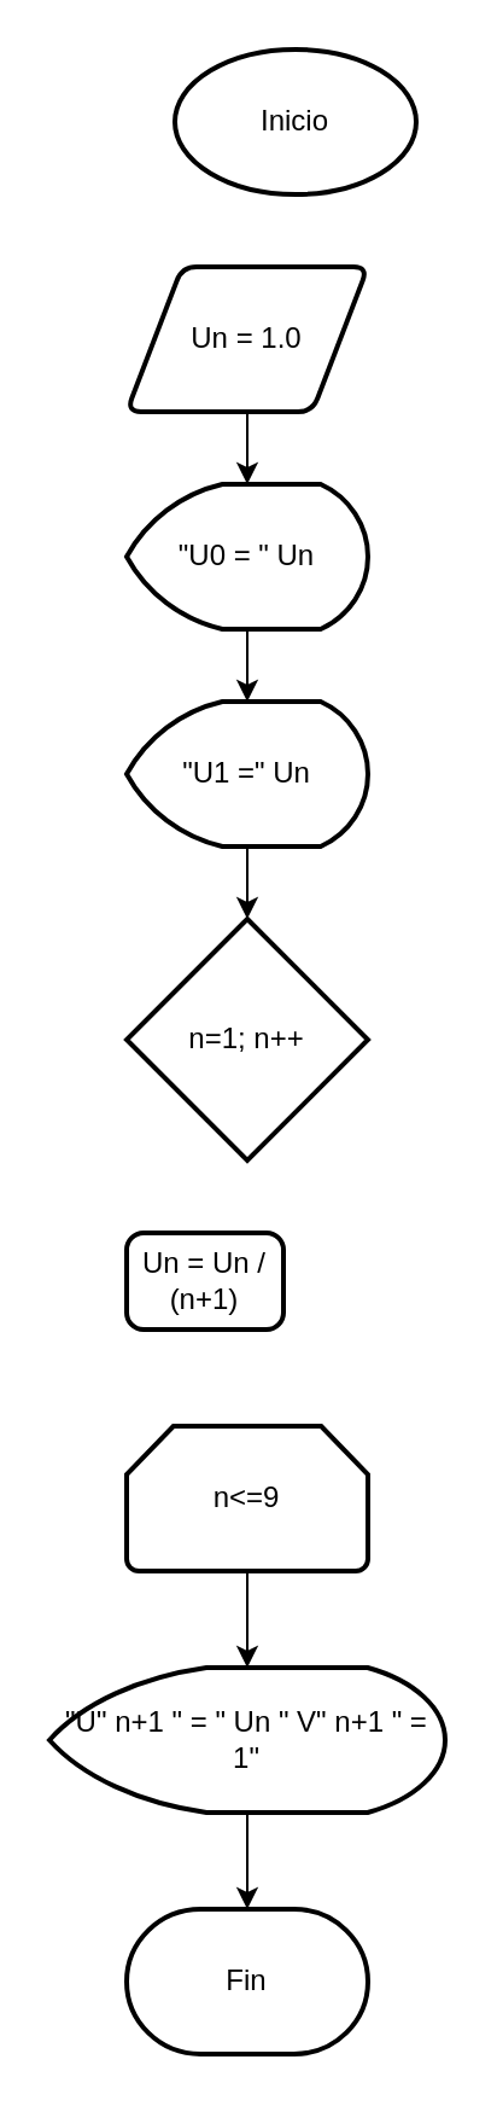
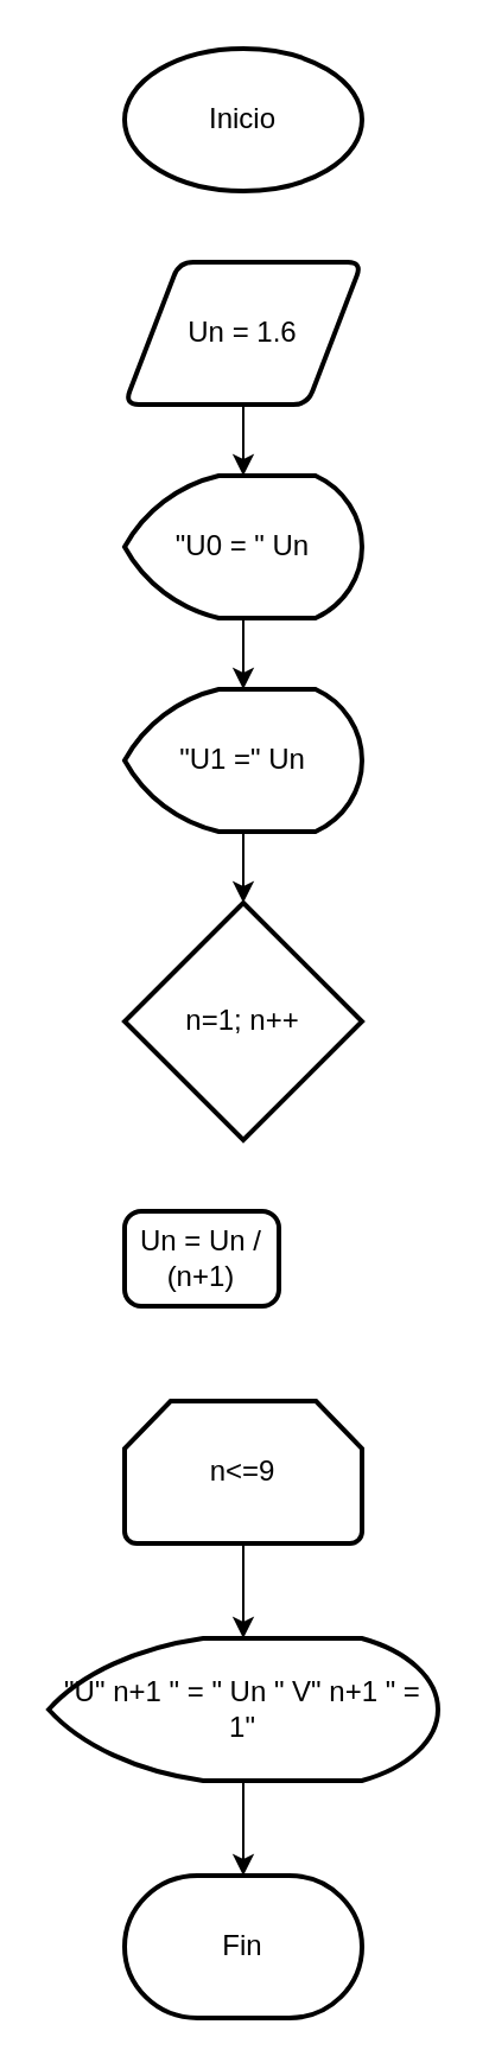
- <mxCell id="2" value="Inicio" style="strokeWidth=2;html=1;shape=mxgraph.flowchart.start_1;whiteSpace=wrap;" vertex="1" parent="1"><mxGeometry x="72" y="20" width="100" height="60" as="geometry" /></mxCell>
+ <mxCell id="2" value="Inicio" style="strokeWidth=2;html=1;shape=mxgraph.flowchart.start_1;whiteSpace=wrap;" vertex="1" parent="1"><mxGeometry x="52" y="20" width="100" height="60" as="geometry" /></mxCell>
- <mxCell id="4" value="Un = 1.0" style="shape=parallelogram;html=1;strokeWidth=2;perimeter=parallelogramPerimeter;whiteSpace=wrap;rounded=1;arcSize=12;size=0.23;" vertex="1" parent="1"><mxGeometry x="52" y="110" width="100" height="60" as="geometry" /></mxCell>
+ <mxCell id="4" value="Un = 1.6" style="shape=parallelogram;html=1;strokeWidth=2;perimeter=parallelogramPerimeter;whiteSpace=wrap;rounded=1;arcSize=12;size=0.23;" vertex="1" parent="1"><mxGeometry x="52" y="110" width="100" height="60" as="geometry" /></mxCell>
